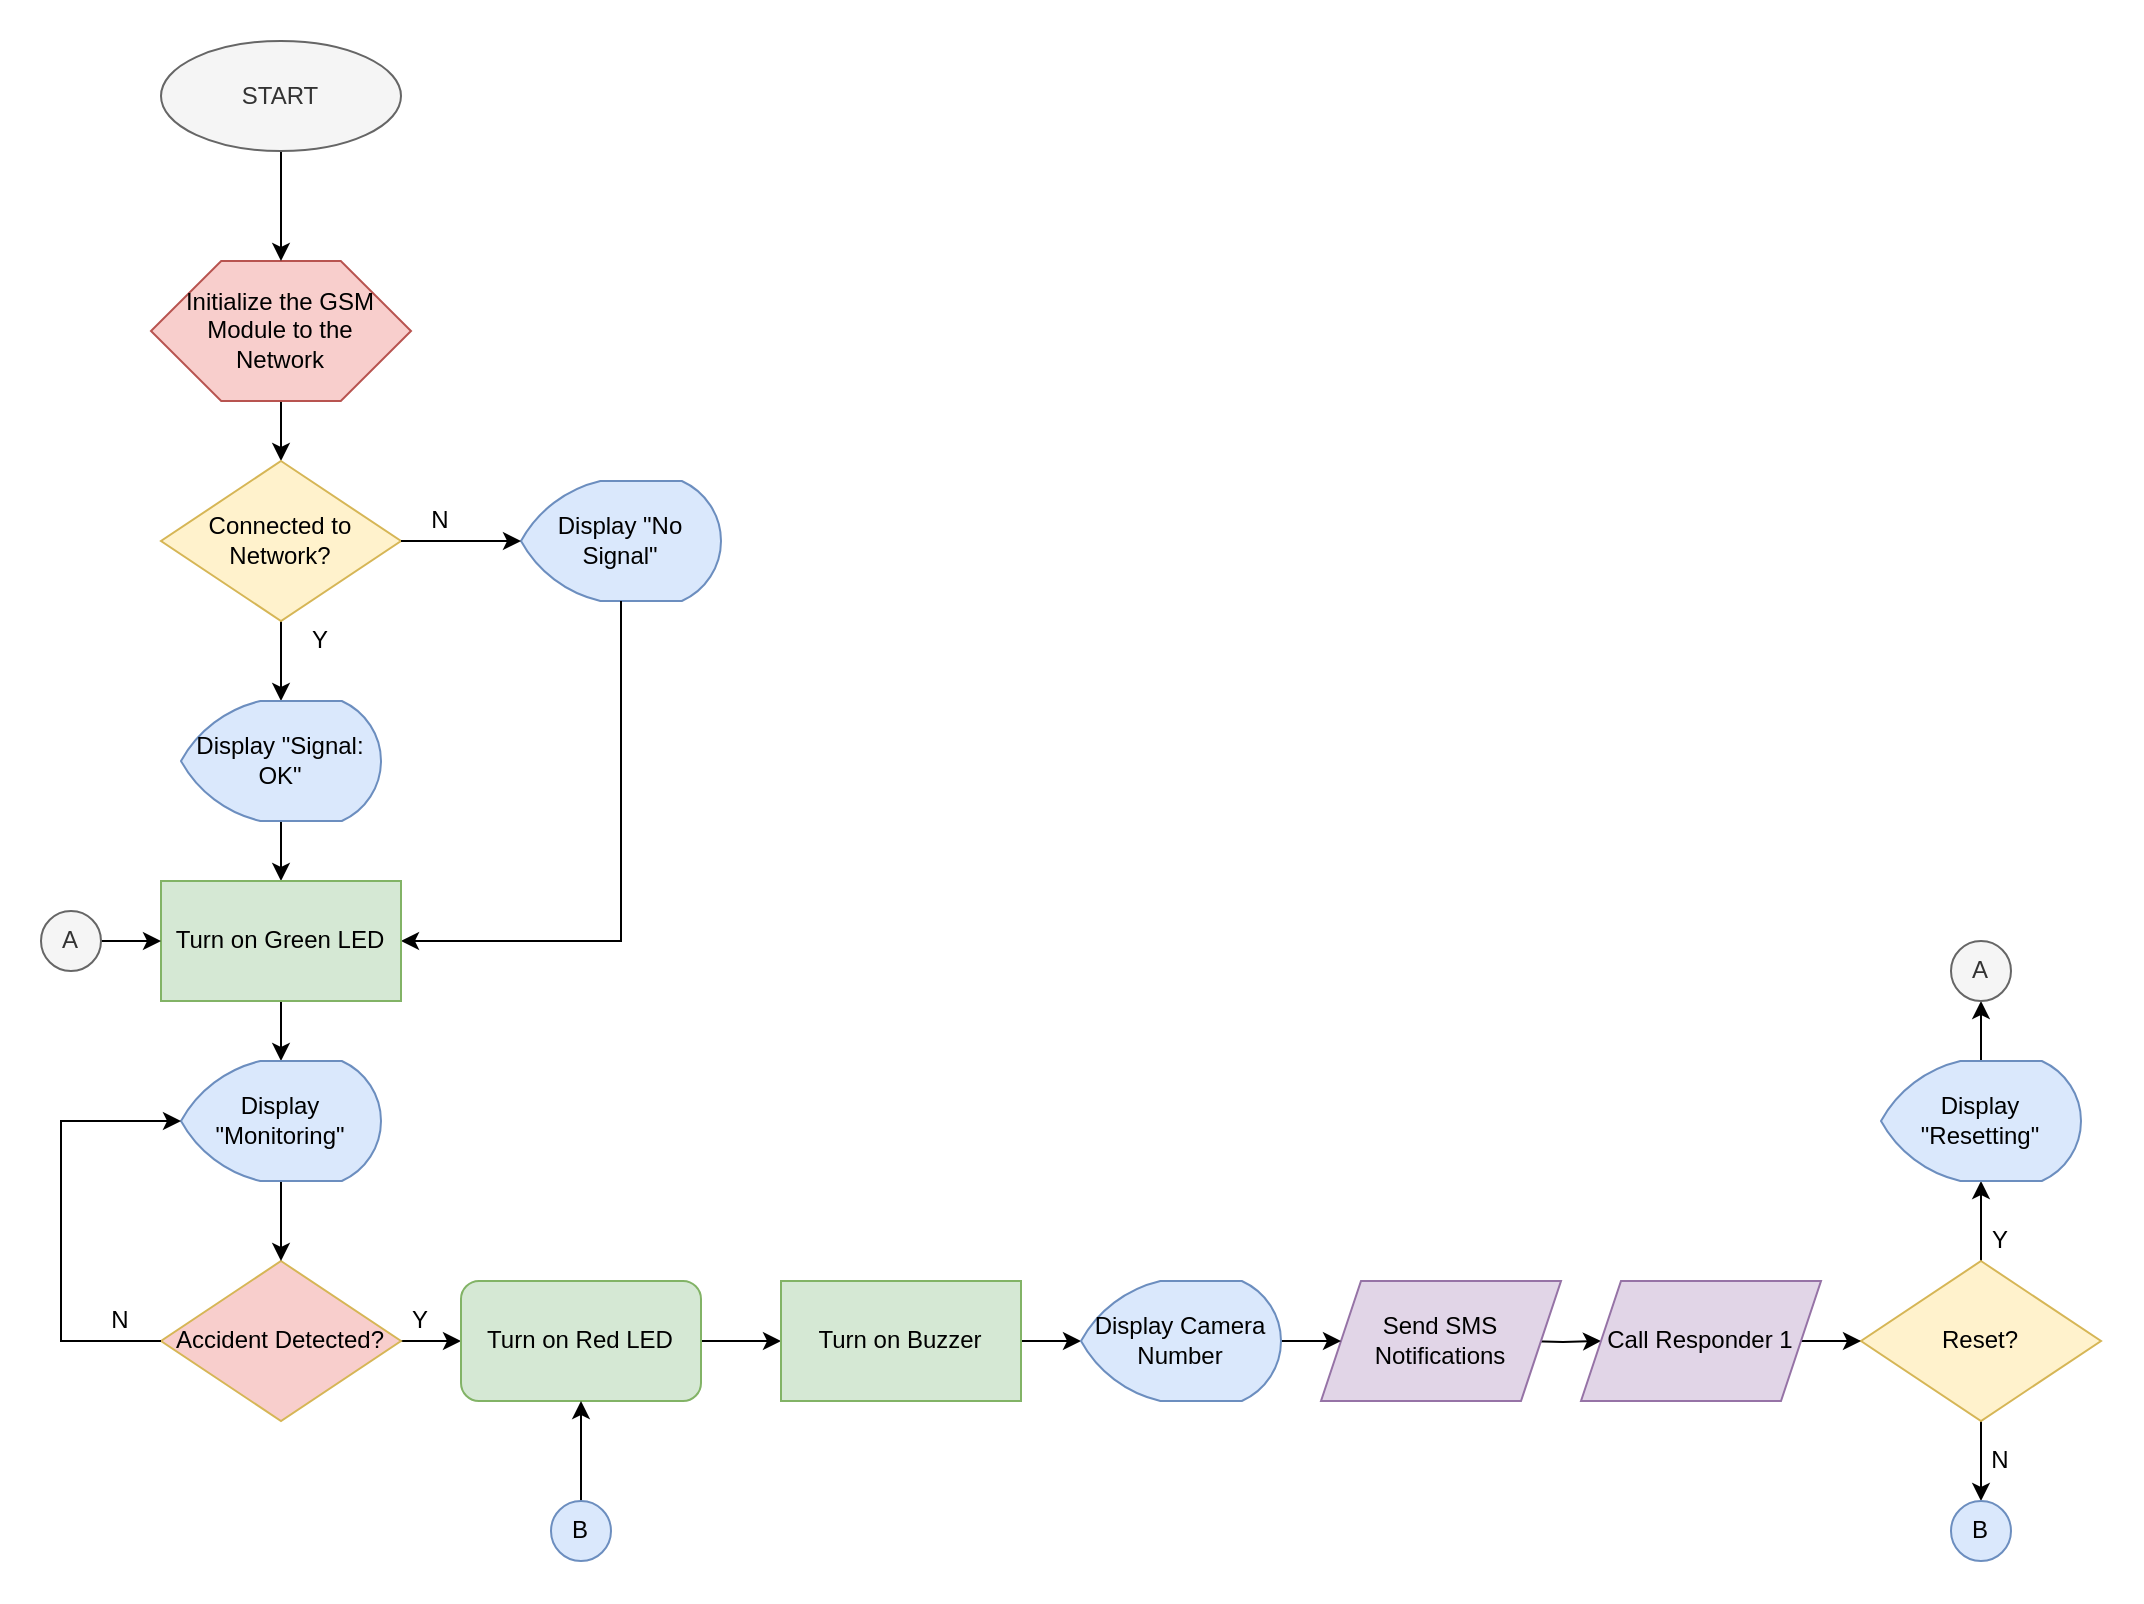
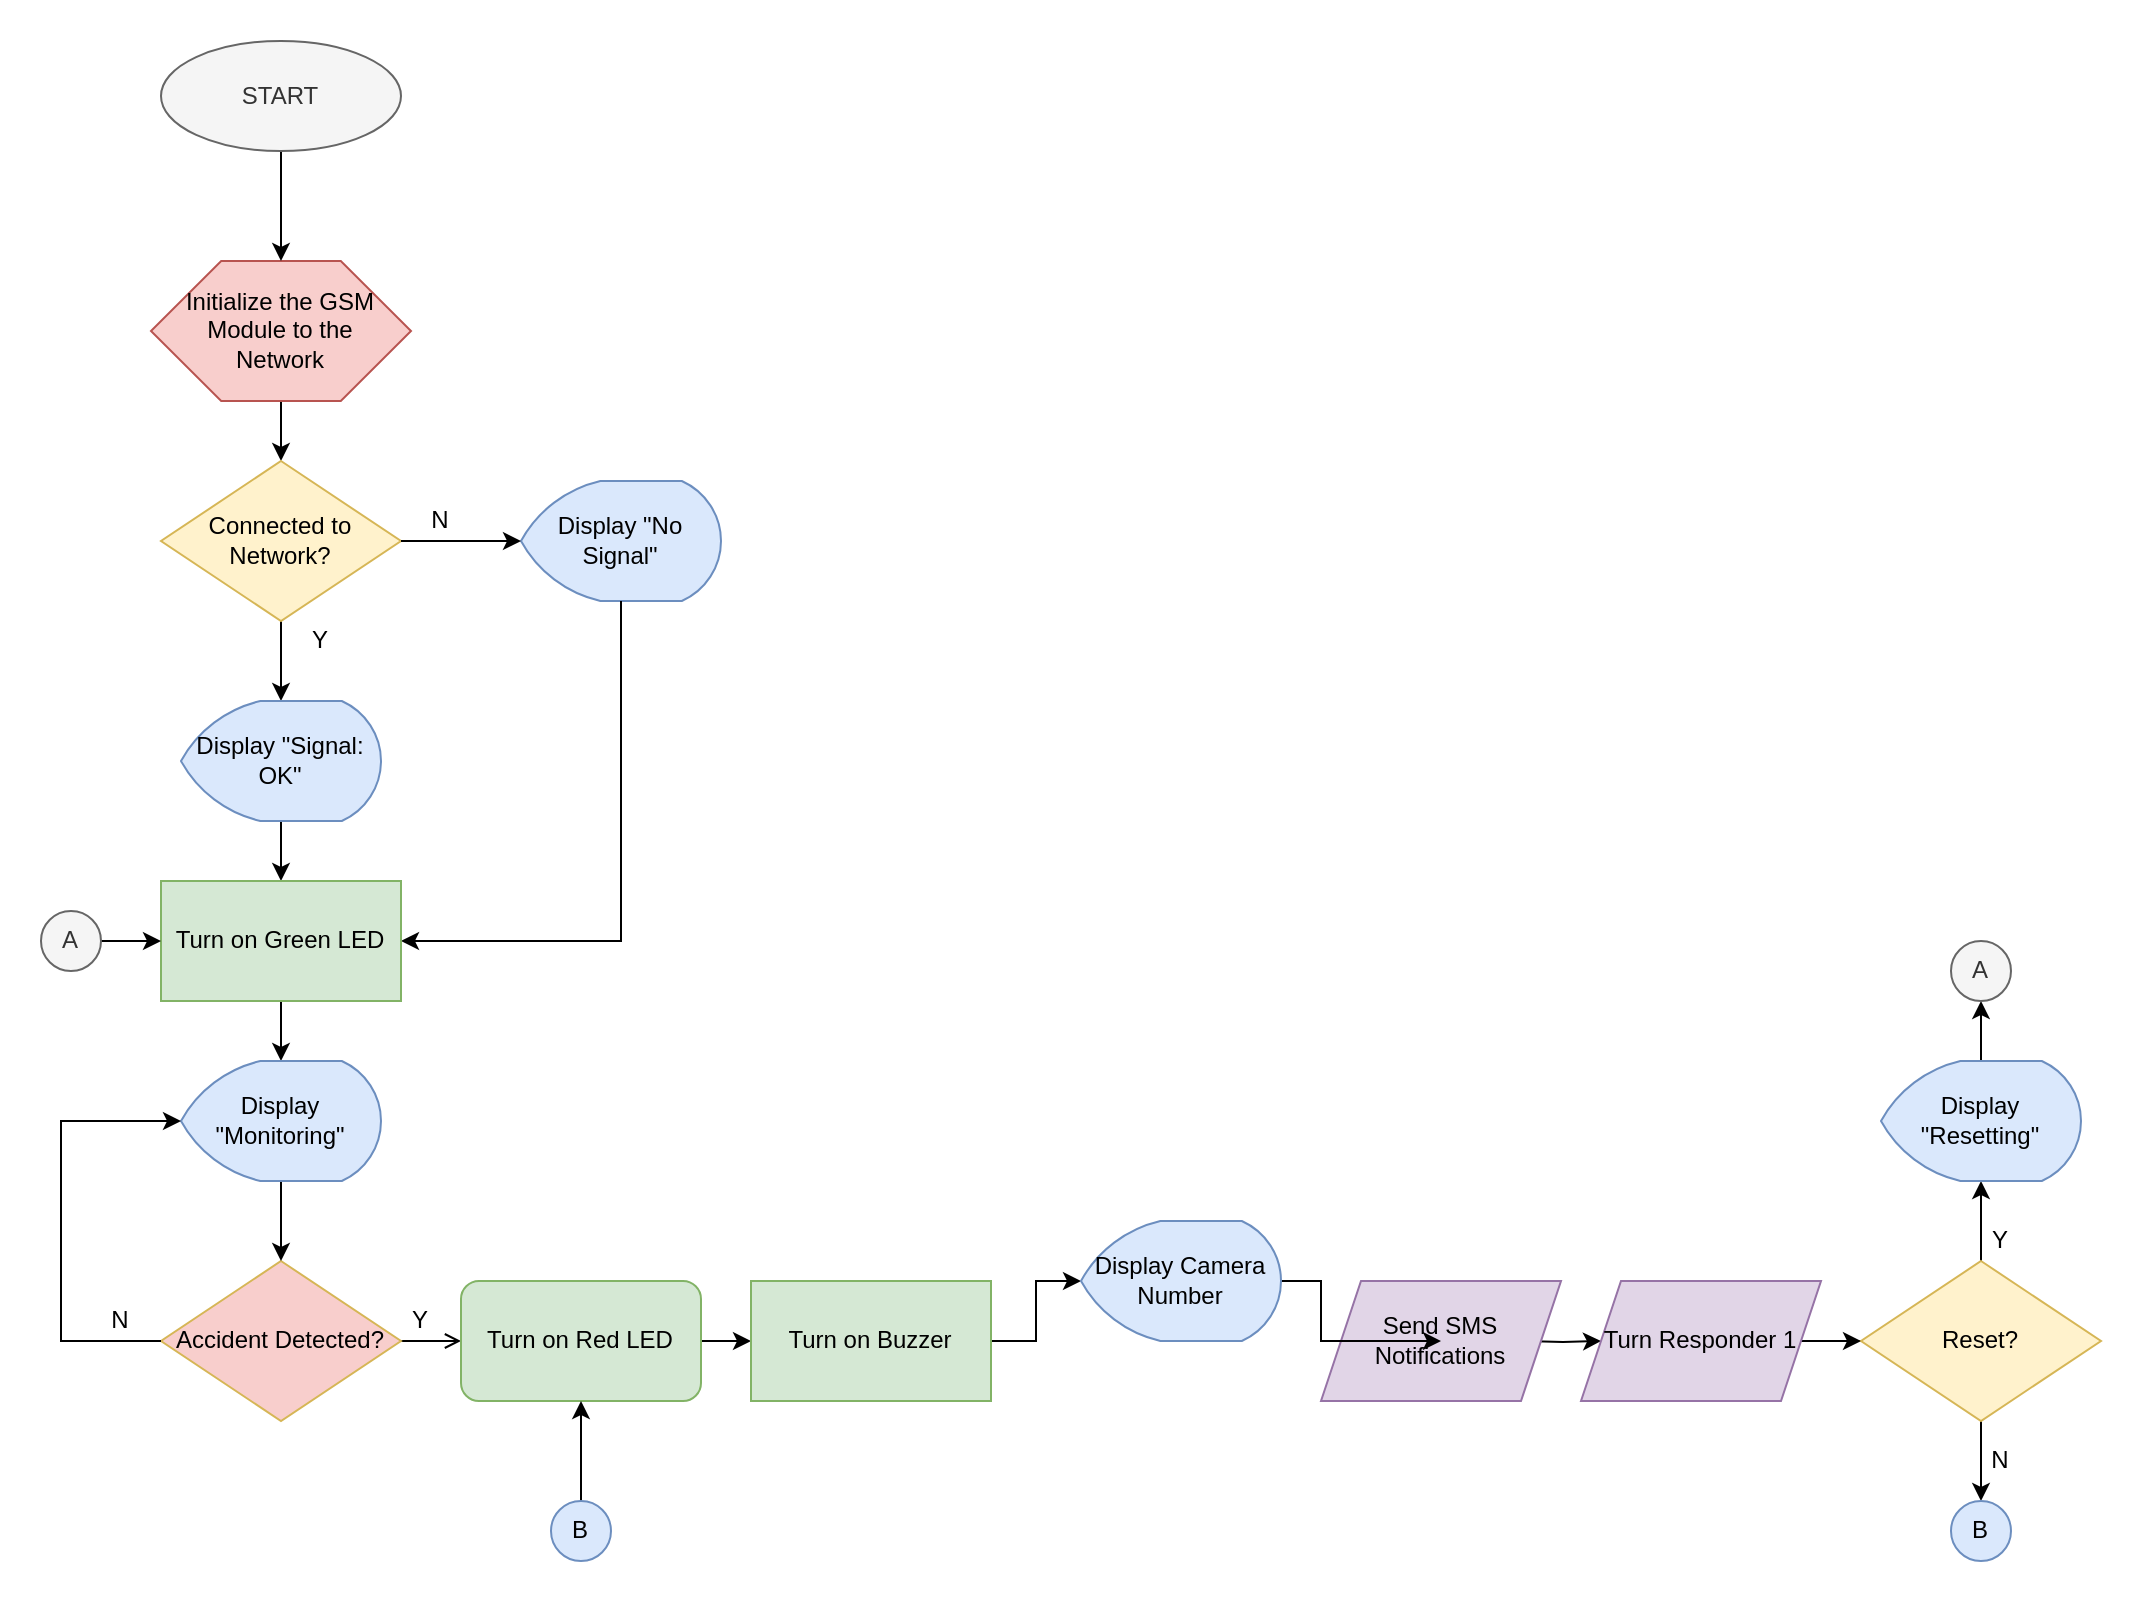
- <mxCell id="18" value="" style="edgeStyle=orthogonalEdgeStyle;rounded=0;orthogonalLoop=1;jettySize=auto;html=1;" edge="1" parent="1" source="19" target="25"><mxGeometry relative="1" as="geometry" /></mxCell>
+ <mxCell id="18" value="" style="edgeStyle=orthogonalEdgeStyle;rounded=0;orthogonalLoop=1;jettySize=auto;html=1;endArrow=open;" edge="1" parent="1" source="19" target="25"><mxGeometry relative="1" as="geometry" /></mxCell>
- <mxCell id="27" value="Turn on Buzzer" style="rounded=0;whiteSpace=wrap;html=1;strokeWidth=1;fillColor=#d5e8d4;strokeColor=#82b366;" vertex="1" parent="1"><mxGeometry x="390" y="640" width="120" height="60" as="geometry" /></mxCell>
+ <mxCell id="27" value="Turn on Buzzer" style="rounded=0;whiteSpace=wrap;html=1;strokeWidth=1;fillColor=#d5e8d4;strokeColor=#82b366;" vertex="1" parent="1"><mxGeometry x="375" y="640" width="120" height="60" as="geometry" /></mxCell>
- <mxCell id="47" value="Display Camera Number" style="strokeWidth=1;html=1;shape=mxgraph.flowchart.display;whiteSpace=wrap;fillColor=#dae8fc;strokeColor=#6c8ebf;" vertex="1" parent="1"><mxGeometry x="540" y="640" width="100" height="60" as="geometry" /></mxCell>
+ <mxCell id="47" value="Display Camera Number" style="strokeWidth=1;html=1;shape=mxgraph.flowchart.display;whiteSpace=wrap;fillColor=#dae8fc;strokeColor=#6c8ebf;" vertex="1" parent="1"><mxGeometry x="540" y="610" width="100" height="60" as="geometry" /></mxCell>
- <mxCell id="31" value="Call Responder 1" style="shape=parallelogram;perimeter=parallelogramPerimeter;whiteSpace=wrap;html=1;fixedSize=1;strokeWidth=1;fillColor=#e1d5e7;strokeColor=#9673a6;" vertex="1" parent="1"><mxGeometry x="790" y="640" width="120" height="60" as="geometry" /></mxCell>
+ <mxCell id="31" value="Turn Responder 1" style="shape=parallelogram;perimeter=parallelogramPerimeter;whiteSpace=wrap;html=1;fixedSize=1;strokeWidth=1;fillColor=#e1d5e7;strokeColor=#9673a6;" vertex="1" parent="1"><mxGeometry x="790" y="640" width="120" height="60" as="geometry" /></mxCell>
